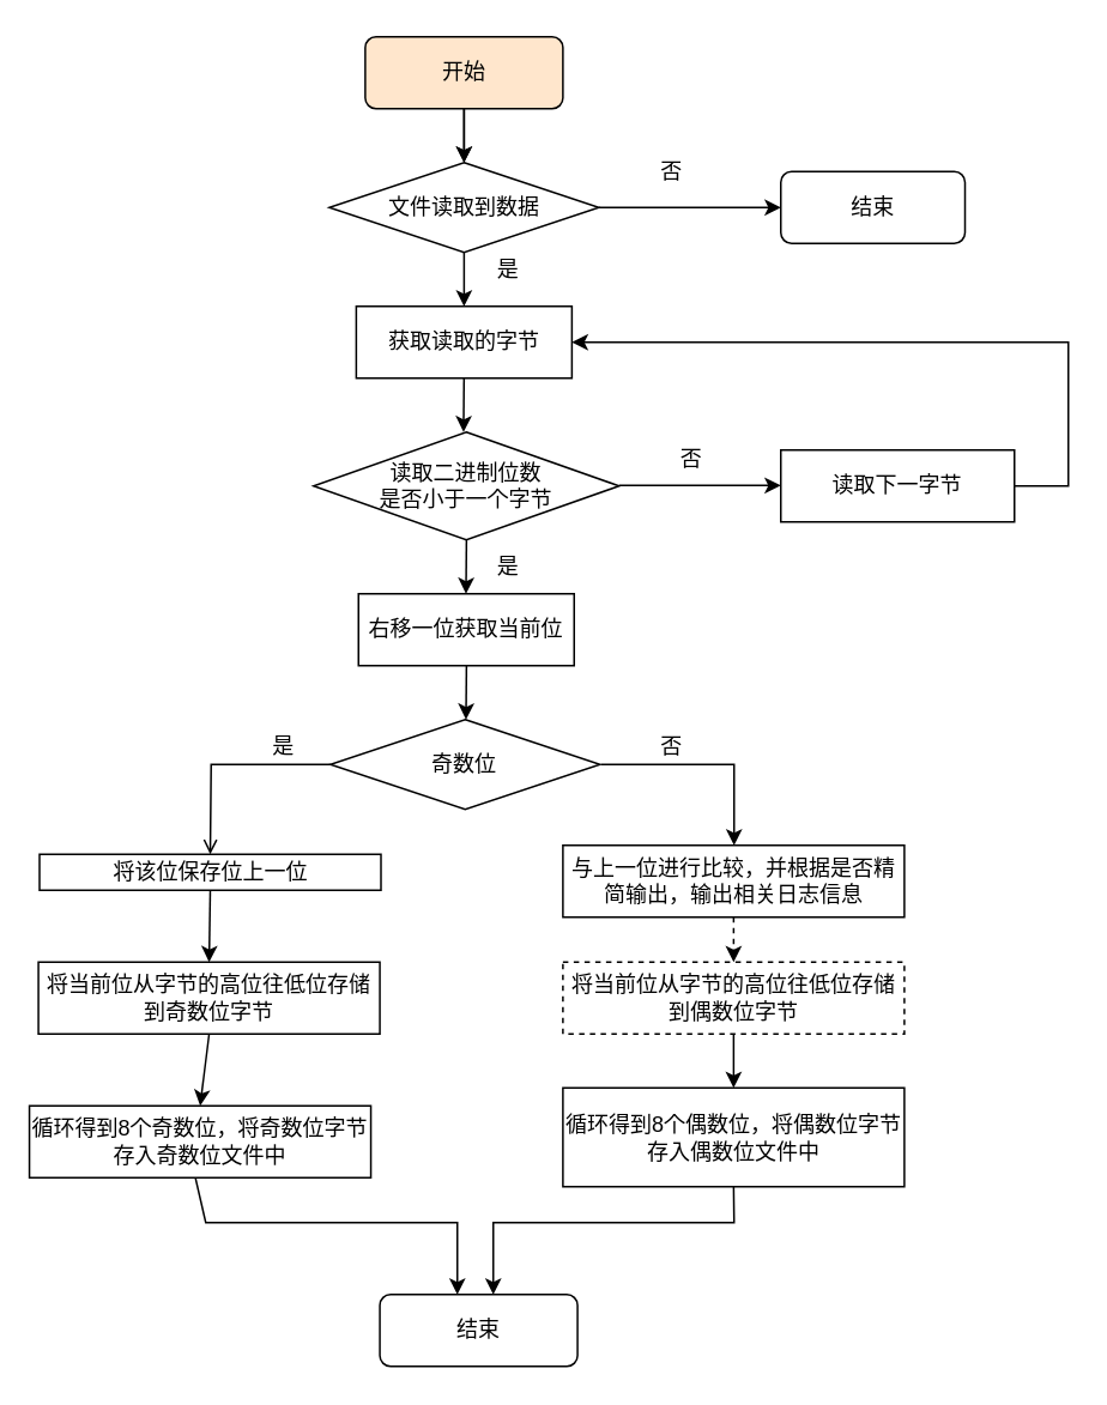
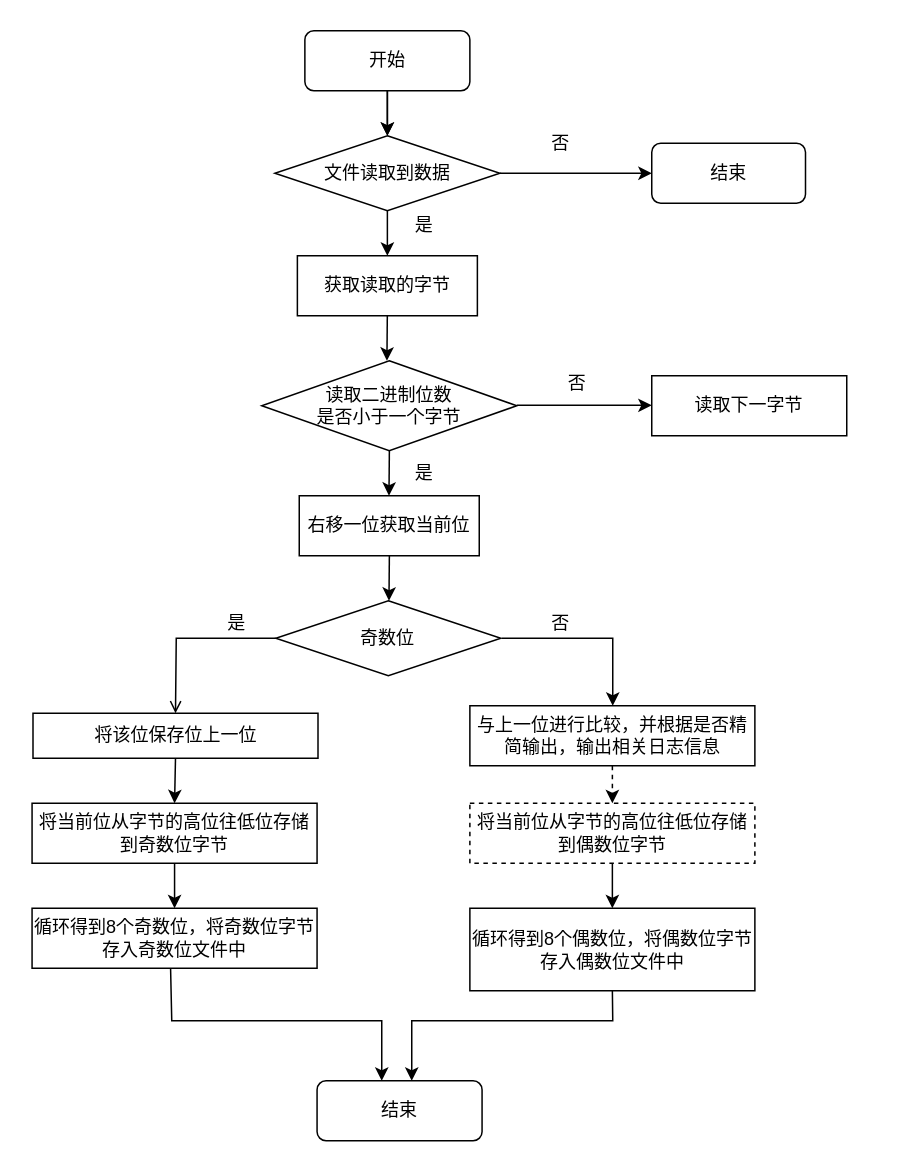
- <mxCell id="11" value="开始" style="rounded=1;whiteSpace=wrap;html=1;fillColor=#ffe6cc;" vertex="1" parent="1"><mxGeometry x="202.75" y="20" width="110" height="40" as="geometry" /></mxCell>
+ <mxCell id="11" value="开始" style="rounded=1;whiteSpace=wrap;html=1;" vertex="1" parent="1"><mxGeometry x="202.75" y="20" width="110" height="40" as="geometry" /></mxCell>
- <mxCell id="22" value="" style="endArrow=classic;html=1;rounded=0;exitX=1;exitY=0.5;exitDx=0;exitDy=0;entryX=1;entryY=0.5;entryDx=0;entryDy=0;" edge="1" parent="1" source="21" target="17"><mxGeometry width="50" height="50" relative="1" as="geometry"><mxPoint x="254" y="260" as="sourcePoint" /><mxPoint x="304" y="210" as="targetPoint" /><Array as="points"><mxPoint x="594" y="270" /><mxPoint x="594" y="190" /></Array></mxGeometry></mxCell>
- <mxCell id="33" value="将该位保存位上一位" style="rounded=0;whiteSpace=wrap;html=1;" vertex="1" parent="1"><mxGeometry x="21.5" y="475" width="190" height="20" as="geometry" /></mxCell>
+ <mxCell id="33" value="将该位保存位上一位" style="rounded=0;whiteSpace=wrap;html=1;" vertex="1" parent="1"><mxGeometry x="21.5" y="475" width="190" height="30" as="geometry" /></mxCell>
- <mxCell id="2" value="循环得到8个奇数位，将奇数位字节存入奇数位文件中" style="rounded=0;whiteSpace=wrap;html=1;" vertex="1" parent="1"><mxGeometry x="15.88" y="615" width="190" height="40" as="geometry" /></mxCell>
+ <mxCell id="2" value="循环得到8个奇数位，将奇数位字节存入奇数位文件中" style="rounded=0;whiteSpace=wrap;html=1;" vertex="1" parent="1"><mxGeometry x="20.88" y="605" width="190" height="40" as="geometry" /></mxCell>
